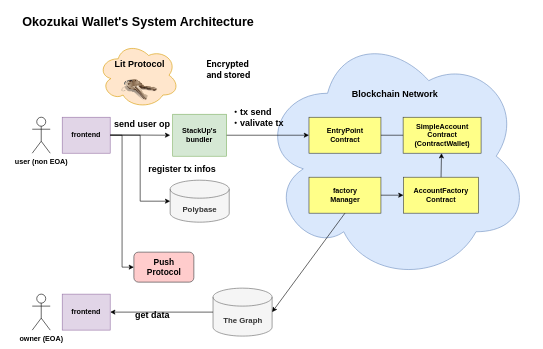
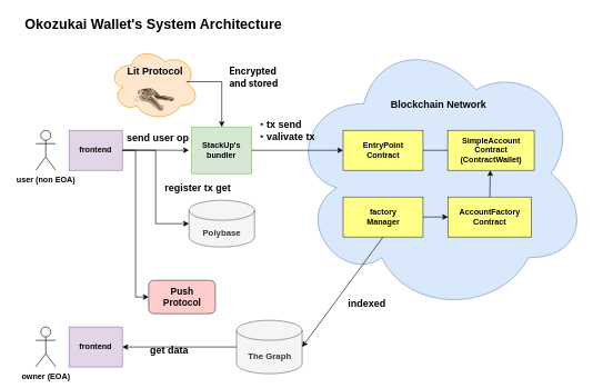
+ <mxCell id="34" value="" style="endArrow=classic;html=1;rounded=0;exitX=0.931;exitY=1.067;exitDx=0;exitDy=0;entryX=0.5;entryY=0;entryDx=0;entryDy=0;edgeStyle=orthogonalEdgeStyle;exitPerimeter=0;" parent="1" source="33" target="10" edge="1"><mxGeometry width="50" height="50" relative="1" as="geometry"><mxPoint x="298" y="120" as="sourcePoint" /><mxPoint x="398" y="330" as="targetPoint" /></mxGeometry></mxCell>
- <mxCell id="31" value="register tx infos" style="text;html=1;strokeColor=none;fillColor=none;align=left;verticalAlign=middle;whiteSpace=wrap;rounded=0;fontStyle=1;fontSize=15;" parent="1" vertex="1"><mxGeometry x="244.5" y="265" width="138.5" height="30" as="geometry" /></mxCell>
+ <mxCell id="31" value="register tx get" style="text;html=1;strokeColor=none;fillColor=none;align=left;verticalAlign=middle;whiteSpace=wrap;rounded=0;fontStyle=1;fontSize=15;" parent="1" vertex="1"><mxGeometry x="244.5" y="265" width="138.5" height="30" as="geometry" /></mxCell>
+ <mxCell id="19" value="indexed" style="text;html=1;strokeColor=none;fillColor=none;align=left;verticalAlign=middle;whiteSpace=wrap;rounded=0;fontStyle=1;fontSize=15;" parent="1" vertex="1"><mxGeometry x="519.5" y="440" width="110" height="30" as="geometry" /></mxCell>
